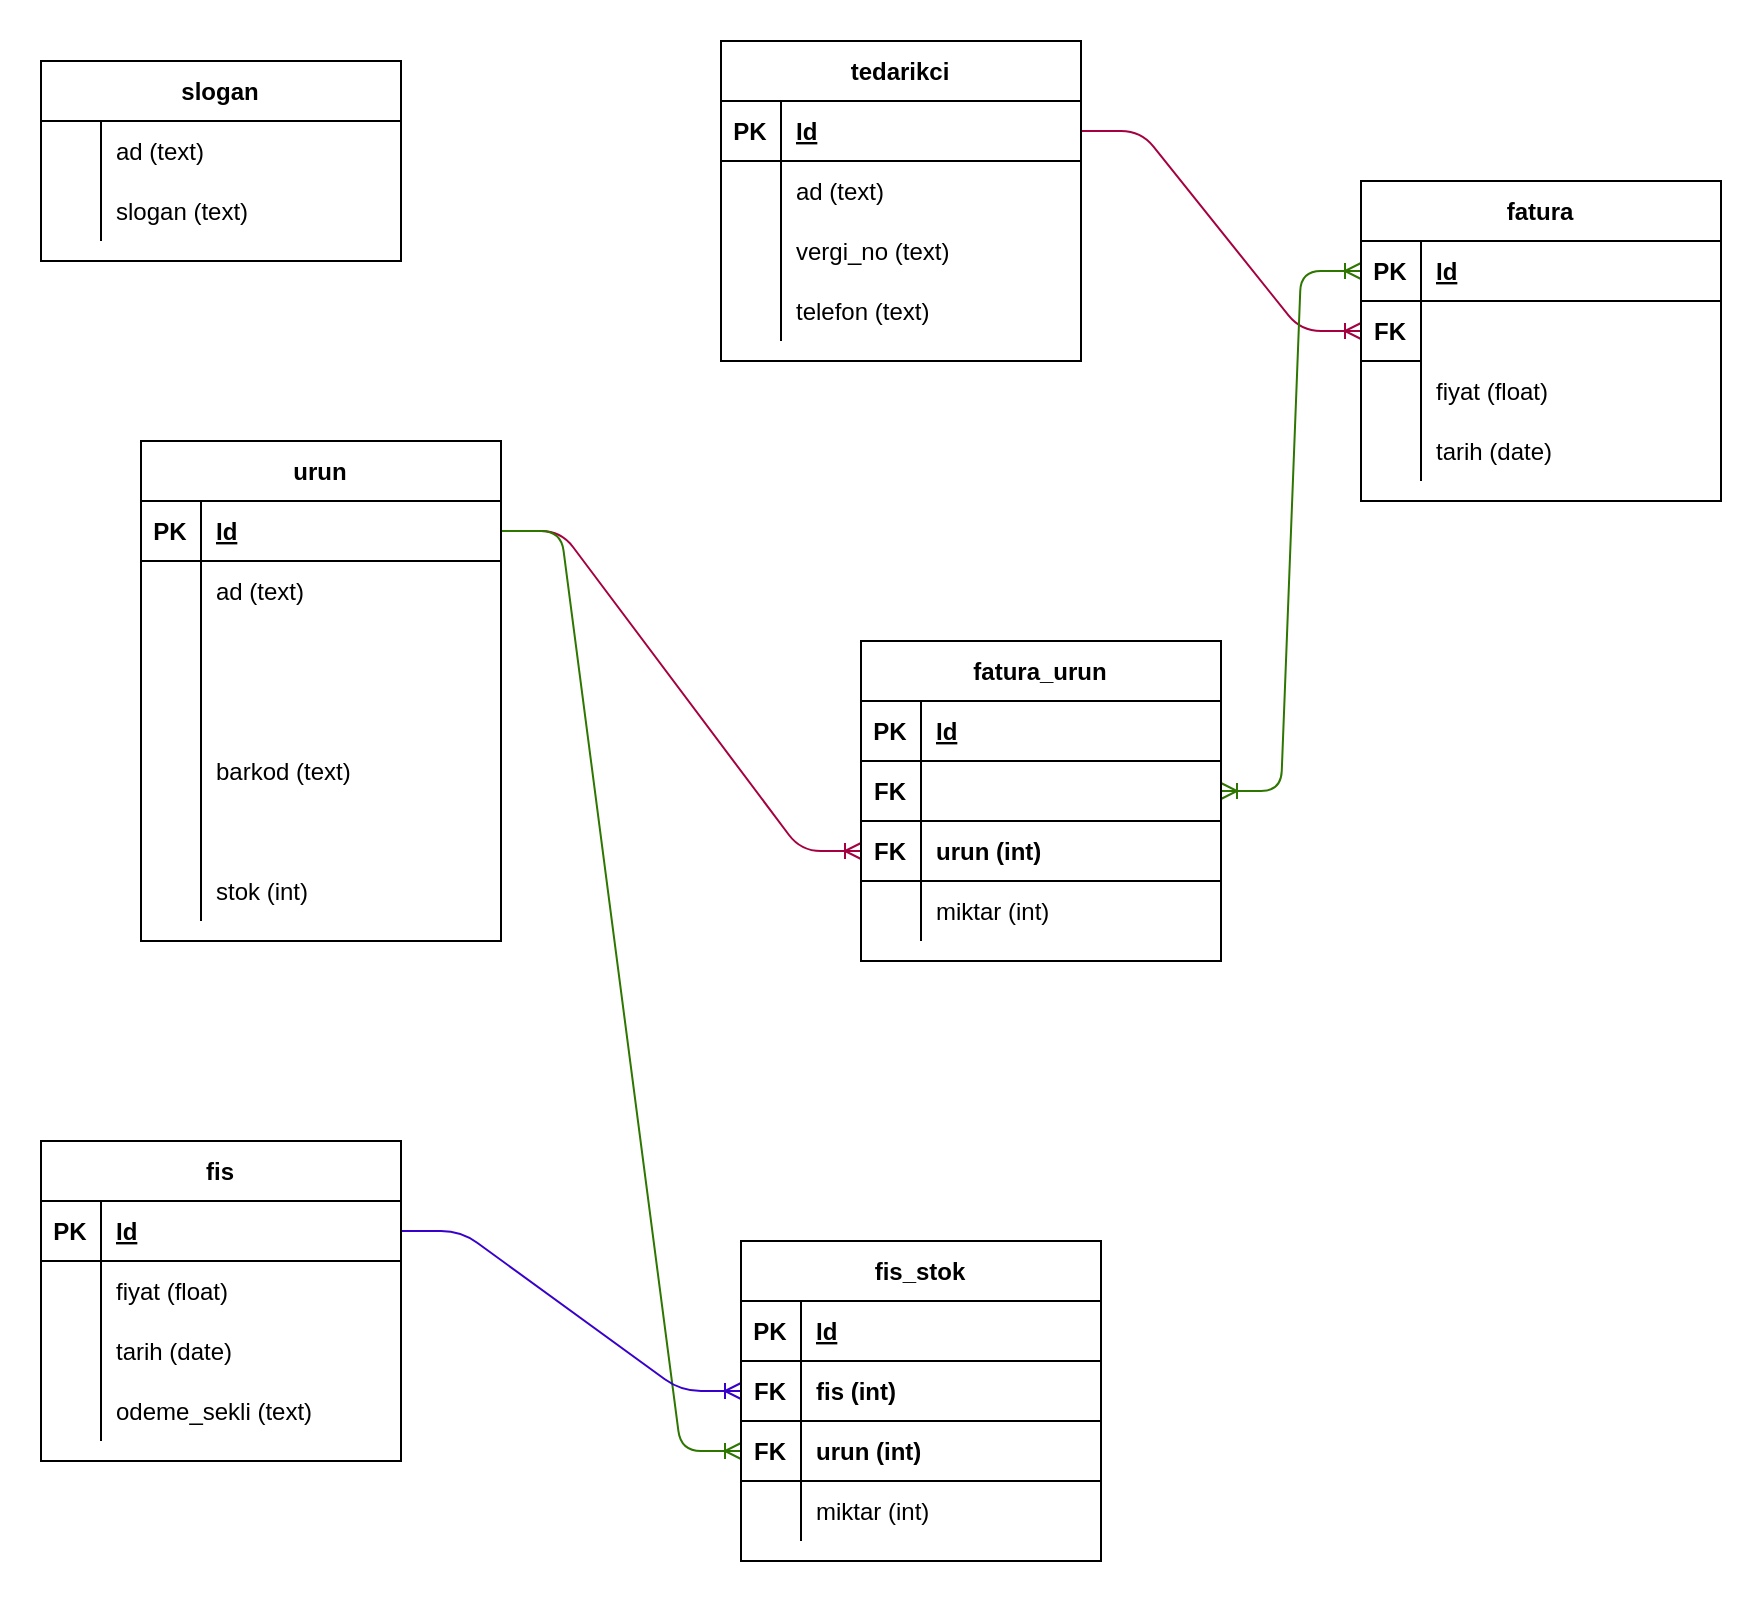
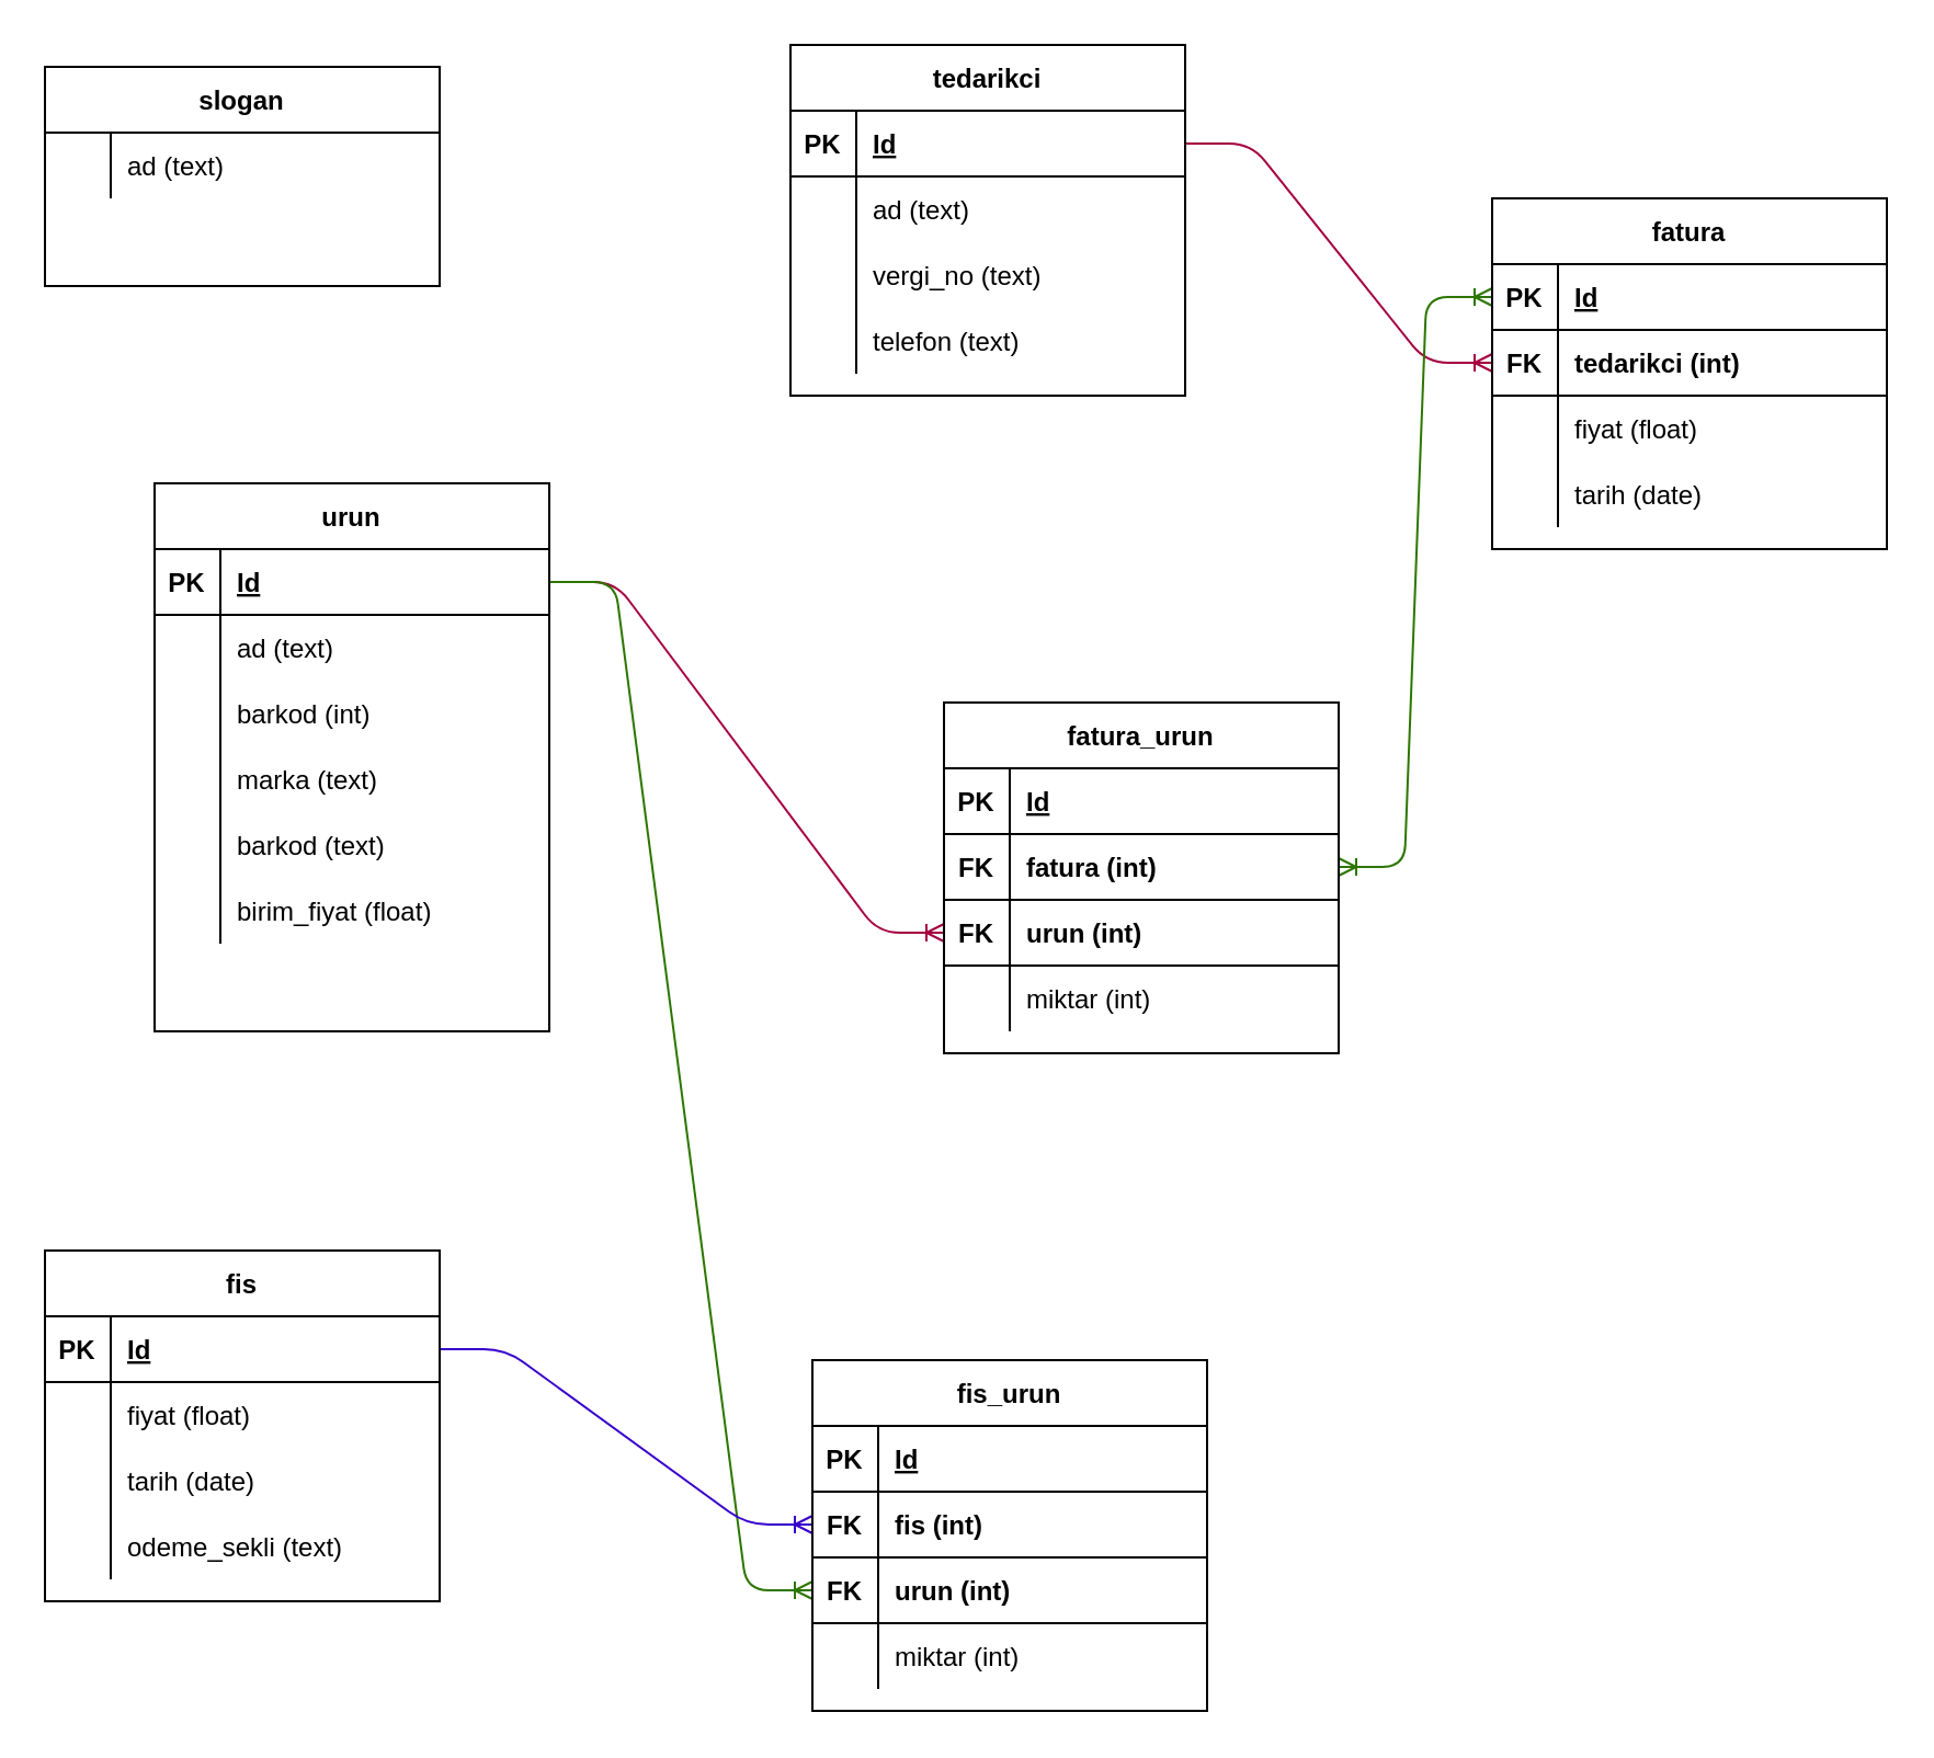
- <mxCell id="78" value="slogan (text)" style="shape=partialRectangle;connectable=0;fillColor=none;top=0;left=0;bottom=0;right=0;align=left;spacingLeft=6;overflow=hidden;" parent="76" vertex="1"><mxGeometry x="30" width="150" height="30" as="geometry" /></mxCell>
+ <mxCell id="26" value="tedarikci (int)" style="shape=partialRectangle;connectable=0;fillColor=none;top=1;left=0;bottom=1;right=0;align=left;spacingLeft=6;overflow=hidden;fontStyle=1" vertex="1" parent="24"><mxGeometry x="30" width="150" height="30" as="geometry" /></mxCell>
+ <mxCell id="88" value="barkod (int)" style="shape=partialRectangle;connectable=0;fillColor=none;top=0;left=0;bottom=0;right=0;align=left;spacingLeft=6;overflow=hidden;" parent="86" vertex="1"><mxGeometry x="30" width="150" height="30" as="geometry" /></mxCell>
+ <mxCell id="91" value="marka (text)" style="shape=partialRectangle;connectable=0;fillColor=none;top=0;left=0;bottom=0;right=0;align=left;spacingLeft=6;overflow=hidden;" parent="89" vertex="1"><mxGeometry x="30" width="150" height="30" as="geometry" /></mxCell>
+ <mxCell id="13" value="fatura (int)" style="shape=partialRectangle;connectable=0;fillColor=none;top=1;left=0;bottom=1;right=0;align=left;spacingLeft=6;overflow=hidden;fontStyle=1" vertex="1" parent="11"><mxGeometry x="30" width="150" height="30" as="geometry" /></mxCell>
+ <mxCell id="97" value="birim_fiyat (float)" style="shape=partialRectangle;connectable=0;fillColor=none;top=0;left=0;bottom=0;right=0;align=left;spacingLeft=6;overflow=hidden;" vertex="1" parent="95"><mxGeometry x="30" width="150" height="30" as="geometry" /></mxCell>
- <mxCell id="100" value="stok (int)" style="shape=partialRectangle;connectable=0;fillColor=none;top=0;left=0;bottom=0;right=0;align=left;spacingLeft=6;overflow=hidden;" vertex="1" parent="98"><mxGeometry x="30" width="150" height="30" as="geometry" /></mxCell>
- <mxCell id="46" value="fis_stok" style="shape=table;startSize=30;container=1;collapsible=1;childLayout=tableLayout;fixedRows=1;rowLines=0;fontStyle=1;align=center;resizeLast=1;" vertex="1" parent="1"><mxGeometry x="370" y="620" width="180" height="160" as="geometry" /></mxCell>
+ <mxCell id="46" value="fis_urun" style="shape=table;startSize=30;container=1;collapsible=1;childLayout=tableLayout;fixedRows=1;rowLines=0;fontStyle=1;align=center;resizeLast=1;" vertex="1" parent="1"><mxGeometry x="370" y="620" width="180" height="160" as="geometry" /></mxCell>
